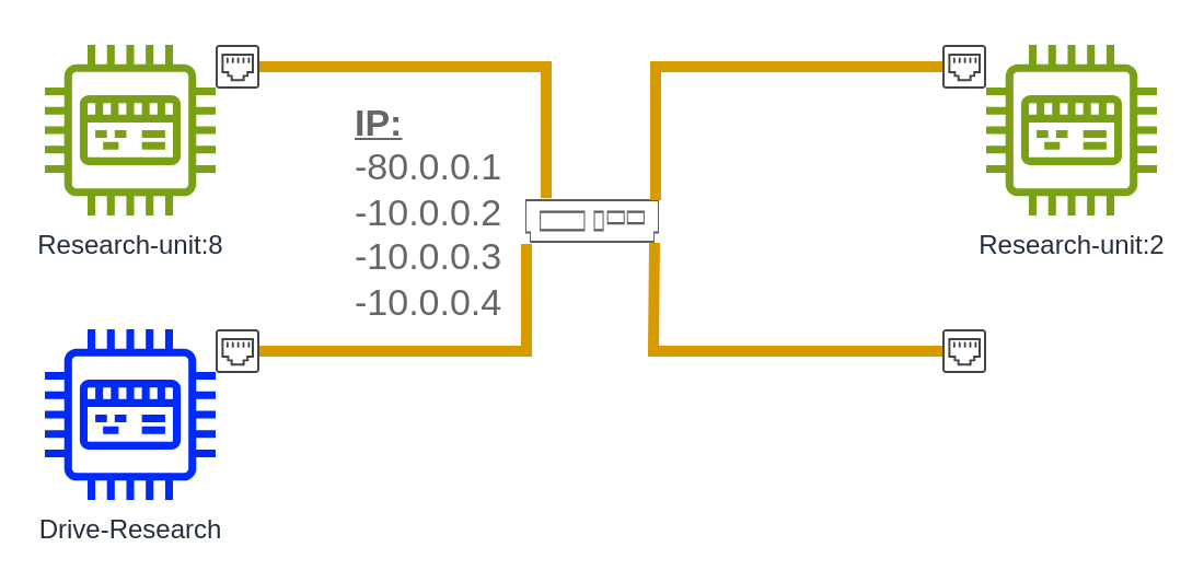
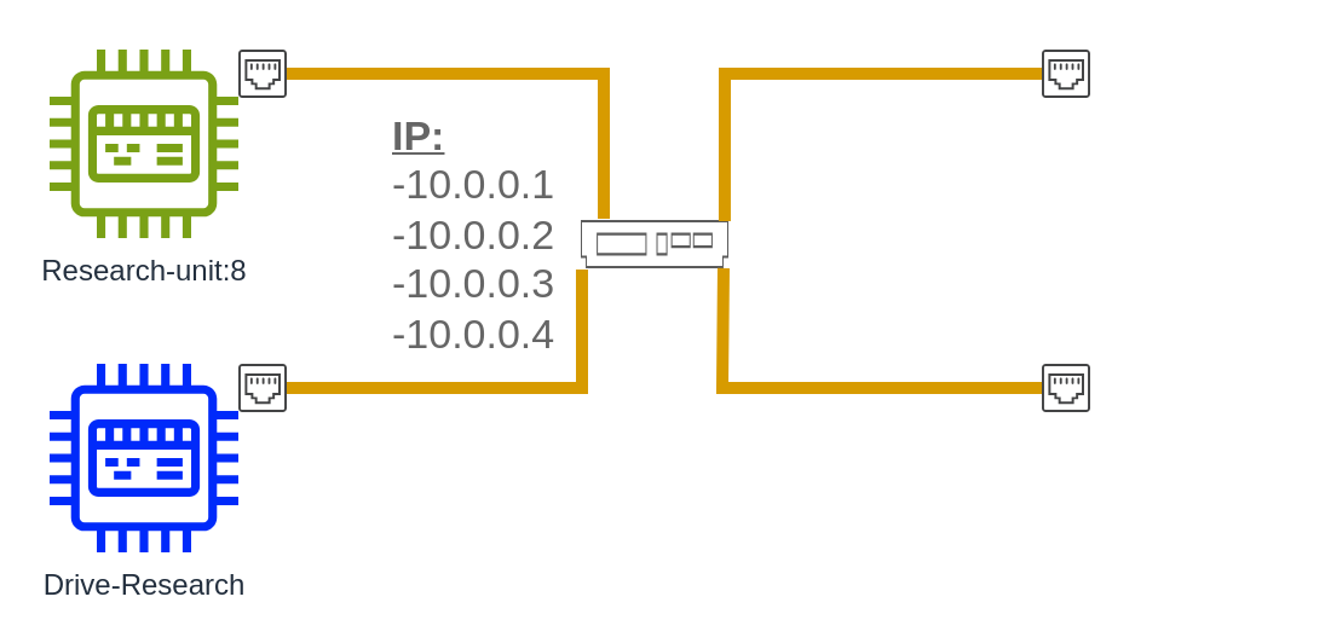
- <mxCell id="12" value="Research-unit:2&lt;div&gt;&lt;br&gt;&lt;div&gt;&lt;br&gt;&lt;/div&gt;&lt;/div&gt;" style="sketch=0;outlineConnect=0;fontColor=#232F3E;gradientColor=none;fillColor=#7AA116;strokeColor=none;dashed=0;verticalLabelPosition=bottom;verticalAlign=top;align=center;html=1;fontSize=12;fontStyle=0;aspect=fixed;pointerEvents=1;shape=mxgraph.aws4.iot_thing_industrial_pc;" vertex="1" parent="1"><mxGeometry x="450" y="20" width="78" height="78" as="geometry" /></mxCell>
- <mxCell id="14" value="&lt;div&gt;&lt;u&gt;&lt;b&gt;IP:&lt;/b&gt;&lt;/u&gt;&lt;/div&gt;-80.0.0.1&lt;br&gt;-10.0.0.2&lt;br&gt;-10.0.0.3&lt;br&gt;&lt;div&gt;-10.0.0.4&lt;br&gt;&lt;/div&gt;" style="strokeWidth=1;shadow=0;dashed=0;align=center;html=1;shape=mxgraph.mockup.text.bulletedList;textColor=#666666;mainText=,,,,;textSize=17;bulletStyle=none;strokeColor=none;fillColor=none;align=left;verticalAlign=top;fontSize=17;fontColor=#666666;" vertex="1" parent="1"><mxGeometry x="160" y="40" width="150" height="135" as="geometry" /></mxCell>
+ <mxCell id="14" value="&lt;div&gt;&lt;u&gt;&lt;b&gt;IP:&lt;/b&gt;&lt;/u&gt;&lt;/div&gt;-10.0.0.1&lt;br&gt;-10.0.0.2&lt;br&gt;-10.0.0.3&lt;br&gt;&lt;div&gt;-10.0.0.4&lt;br&gt;&lt;/div&gt;" style="strokeWidth=1;shadow=0;dashed=0;align=center;html=1;shape=mxgraph.mockup.text.bulletedList;textColor=#666666;mainText=,,,,;textSize=17;bulletStyle=none;strokeColor=none;fillColor=none;align=left;verticalAlign=top;fontSize=17;fontColor=#666666;" vertex="1" parent="1"><mxGeometry x="160" y="40" width="150" height="135" as="geometry" /></mxCell>
